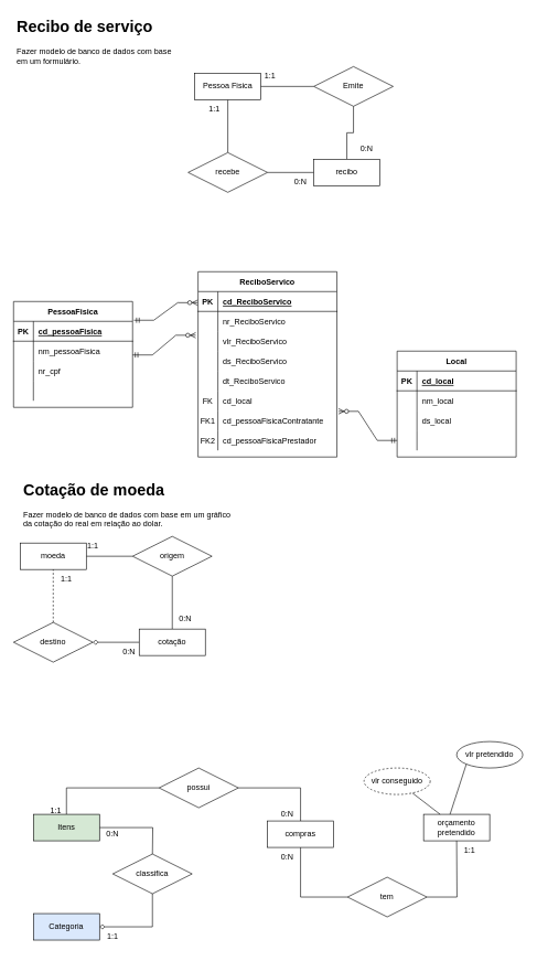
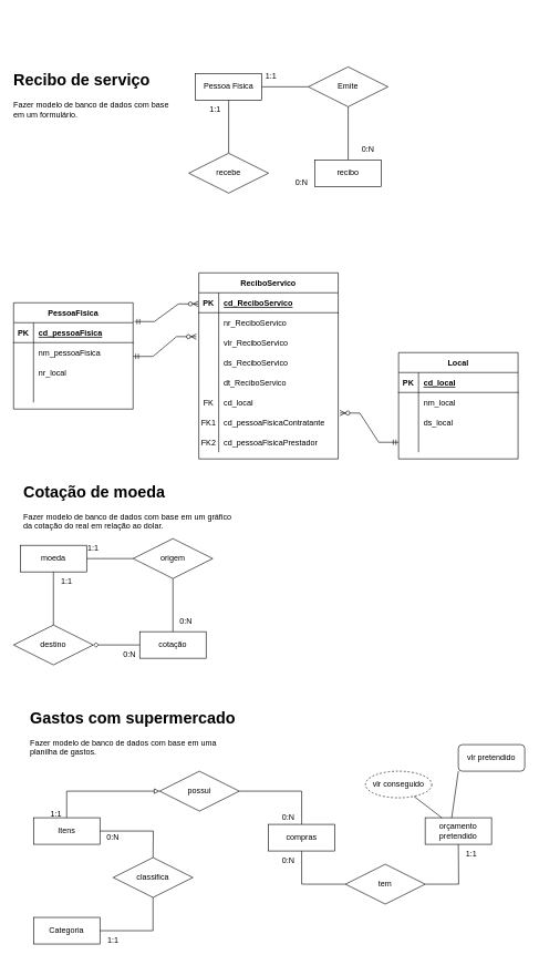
- <mxCell id="14" value="&lt;h1&gt;Recibo de serviço&lt;/h1&gt;&lt;p&gt;Fazer modelo de banco de dados com base em um formulário.&lt;/p&gt;" style="text;html=1;strokeColor=none;fillColor=none;spacing=5;spacingTop=-20;whiteSpace=wrap;overflow=hidden;rounded=0;" parent="1" vertex="1"><mxGeometry x="20" y="20" width="250" height="90" as="geometry" /></mxCell>
+ <mxCell id="14" value="&lt;h1&gt;Recibo de serviço&lt;/h1&gt;&lt;p&gt;Fazer modelo de banco de dados com base em um formulário.&lt;/p&gt;" style="text;html=1;strokeColor=none;fillColor=none;spacing=5;spacingTop=-20;whiteSpace=wrap;overflow=hidden;rounded=0;" parent="1" vertex="1"><mxGeometry x="15" y="100" width="250" height="90" as="geometry" /></mxCell>
- <mxCell id="8" value="Emite" style="shape=rhombus;perimeter=rhombusPerimeter;whiteSpace=wrap;html=1;align=center;" parent="1" vertex="1"><mxGeometry x="474" y="100" width="120" height="60" as="geometry" /></mxCell>
+ <mxCell id="8" value="Emite" style="shape=rhombus;perimeter=rhombusPerimeter;whiteSpace=wrap;html=1;align=center;" parent="1" vertex="1"><mxGeometry x="464" y="100" width="120" height="60" as="geometry" /></mxCell>
- <mxCell id="4" style="edgeStyle=orthogonalEdgeStyle;rounded=0;orthogonalLoop=1;jettySize=auto;html=1;endArrow=none;endFill=0;" parent="1" source="5" target="9" edge="1"><mxGeometry relative="1" as="geometry" /></mxCell>
- <mxCell id="37" value="nr_cpf" style="shape=partialRectangle;connectable=0;fillColor=none;top=0;left=0;bottom=0;right=0;align=left;spacingLeft=6;overflow=hidden;" parent="35" vertex="1"><mxGeometry x="30" width="150" height="30" as="geometry"><mxRectangle width="150" height="30" as="alternateBounds" /></mxGeometry></mxCell>
+ <mxCell id="37" value="nr_local" style="shape=partialRectangle;connectable=0;fillColor=none;top=0;left=0;bottom=0;right=0;align=left;spacingLeft=6;overflow=hidden;" parent="35" vertex="1"><mxGeometry x="30" width="150" height="30" as="geometry"><mxRectangle width="150" height="30" as="alternateBounds" /></mxGeometry></mxCell>
- <mxCell id="22" style="edgeStyle=orthogonalEdgeStyle;rounded=0;orthogonalLoop=1;jettySize=auto;html=1;endArrow=none;endFill=0;dashed=1;" parent="1" source="23" target="17" edge="1"><mxGeometry relative="1" as="geometry" /></mxCell>
+ <mxCell id="22" style="edgeStyle=orthogonalEdgeStyle;rounded=0;orthogonalLoop=1;jettySize=auto;html=1;endArrow=none;endFill=0;" parent="1" source="23" target="17" edge="1"><mxGeometry relative="1" as="geometry" /></mxCell>
+ <mxCell id="82" value="&lt;h1&gt;Gastos com supermercado&lt;/h1&gt;&lt;p&gt;Fazer modelo de banco de dados com base em uma planilha de gastos.&lt;/p&gt;" style="text;html=1;strokeColor=none;fillColor=none;spacing=5;spacingTop=-20;whiteSpace=wrap;overflow=hidden;rounded=0;" vertex="1" parent="1"><mxGeometry x="40" y="1060" width="330" height="100" as="geometry" /></mxCell>
- <mxCell id="102" value="vlr pretendido" style="ellipse;whiteSpace=wrap;html=1;align=center;" vertex="1" parent="1"><mxGeometry x="690" y="1120" width="100" height="40" as="geometry" /></mxCell>
+ <mxCell id="102" value="vlr pretendido" style="whiteSpace=wrap;html=1;align=center;rounded=1;" vertex="1" parent="1"><mxGeometry x="690" y="1120" width="100" height="40" as="geometry" /></mxCell>
- <mxCell id="84" style="edgeStyle=orthogonalEdgeStyle;rounded=0;orthogonalLoop=1;jettySize=auto;html=1;endArrow=none;endFill=0;exitX=0.5;exitY=0;exitDx=0;exitDy=0;entryX=0;entryY=0.5;entryDx=0;entryDy=0;" edge="1" parent="1" source="85" target="96"><mxGeometry relative="1" as="geometry" /></mxCell>
+ <mxCell id="84" style="edgeStyle=orthogonalEdgeStyle;rounded=0;orthogonalLoop=1;jettySize=auto;html=1;endArrow=block;endFill=0;exitX=0.5;exitY=0;exitDx=0;exitDy=0;entryX=0;entryY=0.5;entryDx=0;entryDy=0;" edge="1" parent="1" source="85" target="96"><mxGeometry relative="1" as="geometry" /></mxCell>
- <mxCell id="85" value="Itens" style="whiteSpace=wrap;html=1;align=center;fillColor=#d5e8d4;" vertex="1" parent="1"><mxGeometry x="50" y="1230" width="100" height="40" as="geometry" /></mxCell>
+ <mxCell id="85" value="Itens" style="whiteSpace=wrap;html=1;align=center;" vertex="1" parent="1"><mxGeometry x="50" y="1230" width="100" height="40" as="geometry" /></mxCell>
- <mxCell id="94" value="tem" style="shape=rhombus;perimeter=rhombusPerimeter;whiteSpace=wrap;html=1;align=center;" vertex="1" parent="1"><mxGeometry x="525" y="1325" width="120" height="60" as="geometry" /></mxCell>
+ <mxCell id="94" value="tem" style="shape=rhombus;perimeter=rhombusPerimeter;whiteSpace=wrap;html=1;align=center;" vertex="1" parent="1"><mxGeometry x="520" y="1300" width="120" height="60" as="geometry" /></mxCell>
- <mxCell id="88" value="Categoria" style="whiteSpace=wrap;html=1;align=center;fillColor=#dae8fc;" vertex="1" parent="1"><mxGeometry x="50" y="1380" width="100" height="40" as="geometry" /></mxCell>
+ <mxCell id="88" value="Categoria" style="whiteSpace=wrap;html=1;align=center;" vertex="1" parent="1"><mxGeometry x="50" y="1380" width="100" height="40" as="geometry" /></mxCell>
- <mxCell id="86" style="edgeStyle=orthogonalEdgeStyle;rounded=0;orthogonalLoop=1;jettySize=auto;html=1;endArrow=diamond;endFill=0;entryX=1;entryY=0.5;entryDx=0;entryDy=0;exitX=0.5;exitY=1;exitDx=0;exitDy=0;" edge="1" parent="1" source="87" target="88"><mxGeometry relative="1" as="geometry"><mxPoint x="230" y="1380" as="targetPoint" /><mxPoint x="230" y="1350" as="sourcePoint" /></mxGeometry></mxCell>
+ <mxCell id="86" style="edgeStyle=orthogonalEdgeStyle;rounded=0;orthogonalLoop=1;jettySize=auto;html=1;endArrow=none;endFill=0;entryX=1;entryY=0.5;entryDx=0;entryDy=0;exitX=0.5;exitY=1;exitDx=0;exitDy=0;" edge="1" parent="1" source="87" target="88"><mxGeometry relative="1" as="geometry"><mxPoint x="230" y="1380" as="targetPoint" /><mxPoint x="230" y="1350" as="sourcePoint" /></mxGeometry></mxCell>
